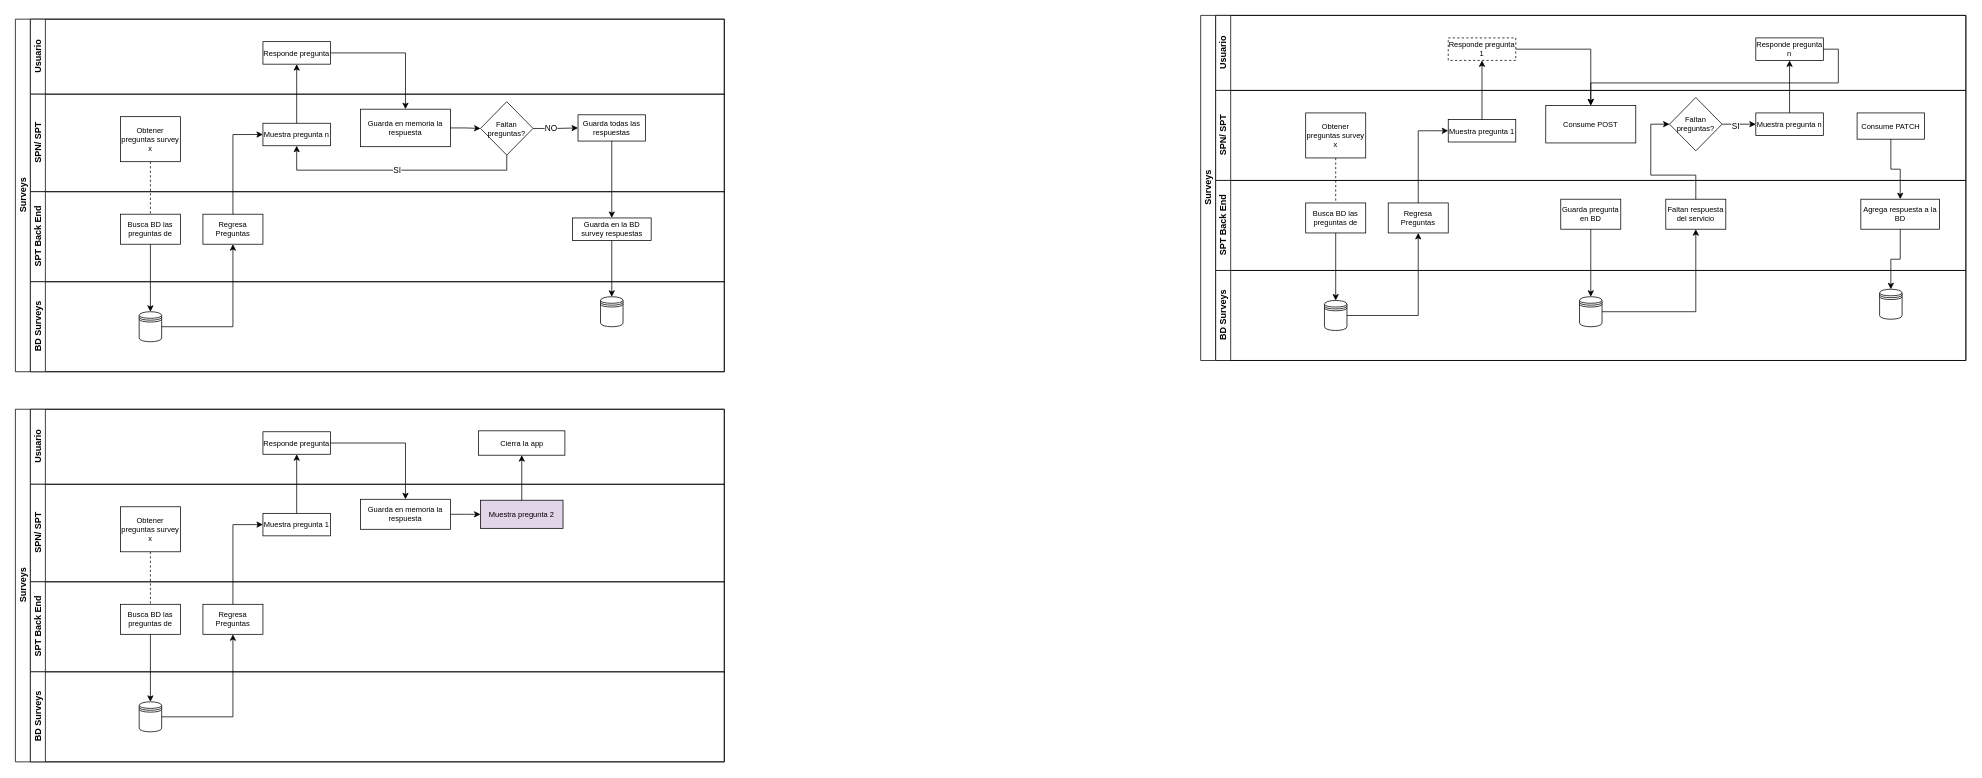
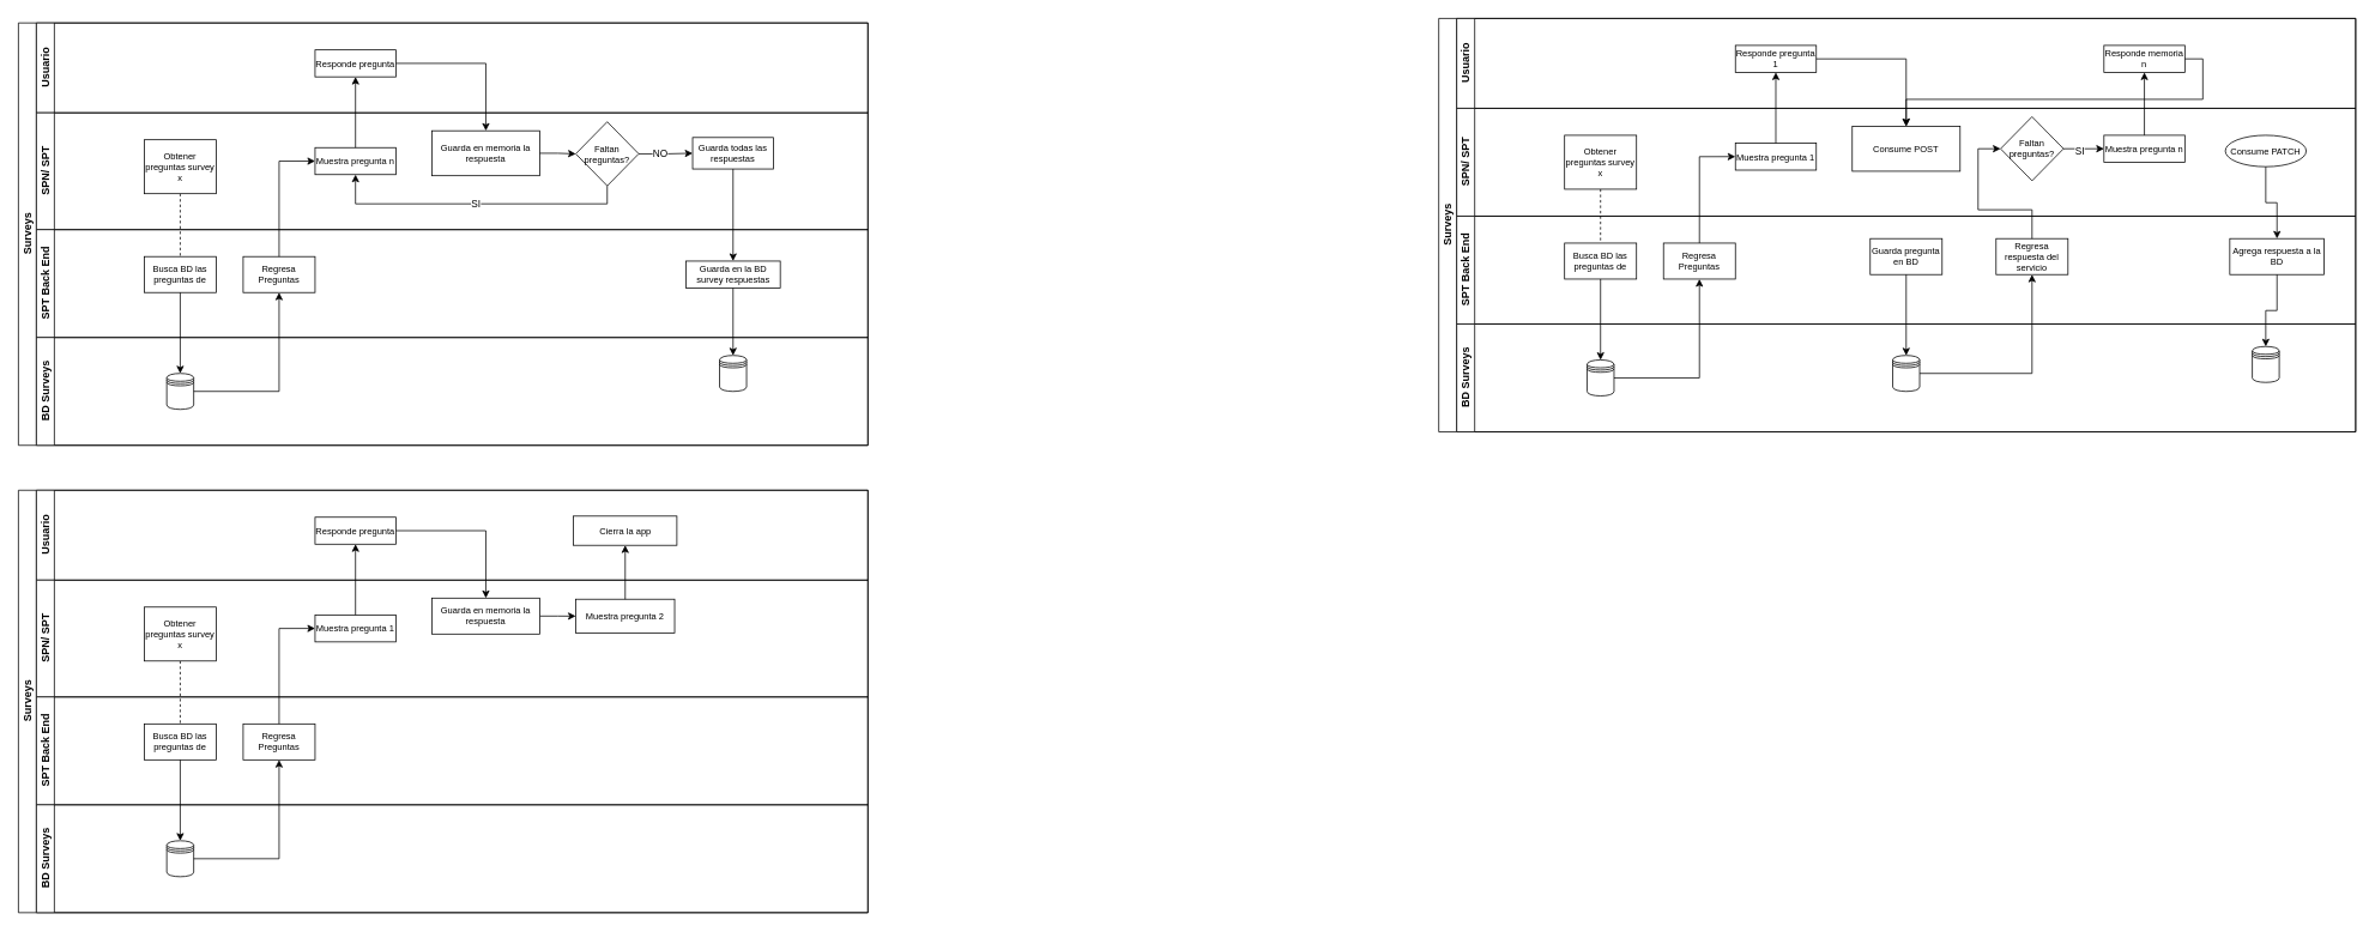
- <mxCell id="55" value="Responde pregunta 1" style="whiteSpace=wrap;html=1;fontSize=10;dashed=1;" vertex="1" parent="54"><mxGeometry x="310" y="30" width="90" height="30" as="geometry" /></mxCell>
+ <mxCell id="55" value="Responde pregunta 1" style="whiteSpace=wrap;html=1;fontSize=10;" vertex="1" parent="54"><mxGeometry x="310" y="30" width="90" height="30" as="geometry" /></mxCell>
- <mxCell id="56" value="Responde pregunta n" style="whiteSpace=wrap;html=1;fontSize=10;" vertex="1" parent="54"><mxGeometry x="720" y="30" width="90" height="30" as="geometry" /></mxCell>
+ <mxCell id="56" value="Responde memoria n" style="whiteSpace=wrap;html=1;fontSize=10;" vertex="1" parent="54"><mxGeometry x="720" y="30" width="90" height="30" as="geometry" /></mxCell>
- <mxCell id="64" value="Consume PATCH" style="whiteSpace=wrap;html=1;fontSize=10;" vertex="1" parent="57"><mxGeometry x="855" y="30" width="90" height="35" as="geometry" /></mxCell>
+ <mxCell id="64" value="Consume PATCH" style="ellipse;whiteSpace=wrap;html=1;fontSize=10;" vertex="1" parent="57"><mxGeometry x="855" y="30" width="90" height="35" as="geometry" /></mxCell>
- <mxCell id="70" value="Faltan respuesta del servicio" style="whiteSpace=wrap;html=1;fontSize=10;" vertex="1" parent="66"><mxGeometry x="600" y="25" width="80" height="40" as="geometry" /></mxCell>
+ <mxCell id="70" value="Regresa respuesta del servicio" style="whiteSpace=wrap;html=1;fontSize=10;" vertex="1" parent="66"><mxGeometry x="600" y="25" width="80" height="40" as="geometry" /></mxCell>
- <mxCell id="40" value="Muestra pregunta 2" style="whiteSpace=wrap;html=1;fontSize=10;fillColor=#e1d5e7;" parent="35" vertex="1"><mxGeometry x="600" y="21.25" width="110" height="37.5" as="geometry" /></mxCell>
+ <mxCell id="40" value="Muestra pregunta 2" style="whiteSpace=wrap;html=1;fontSize=10;" parent="35" vertex="1"><mxGeometry x="600" y="21.25" width="110" height="37.5" as="geometry" /></mxCell>
